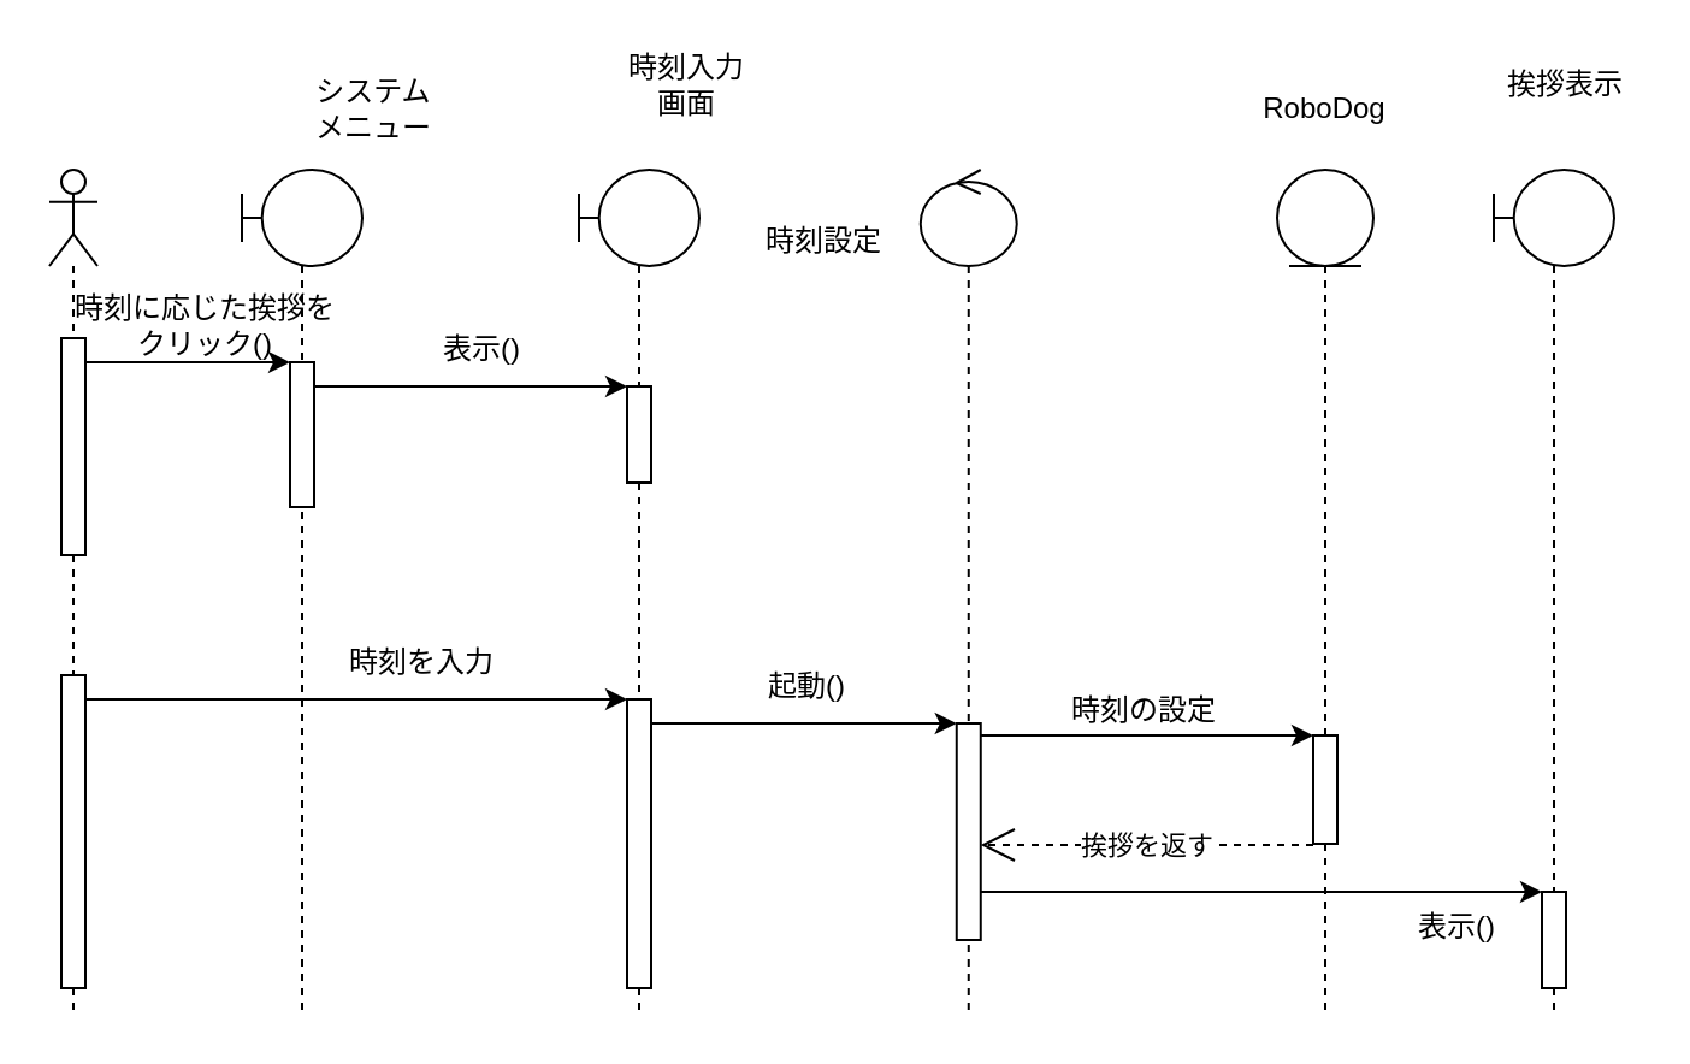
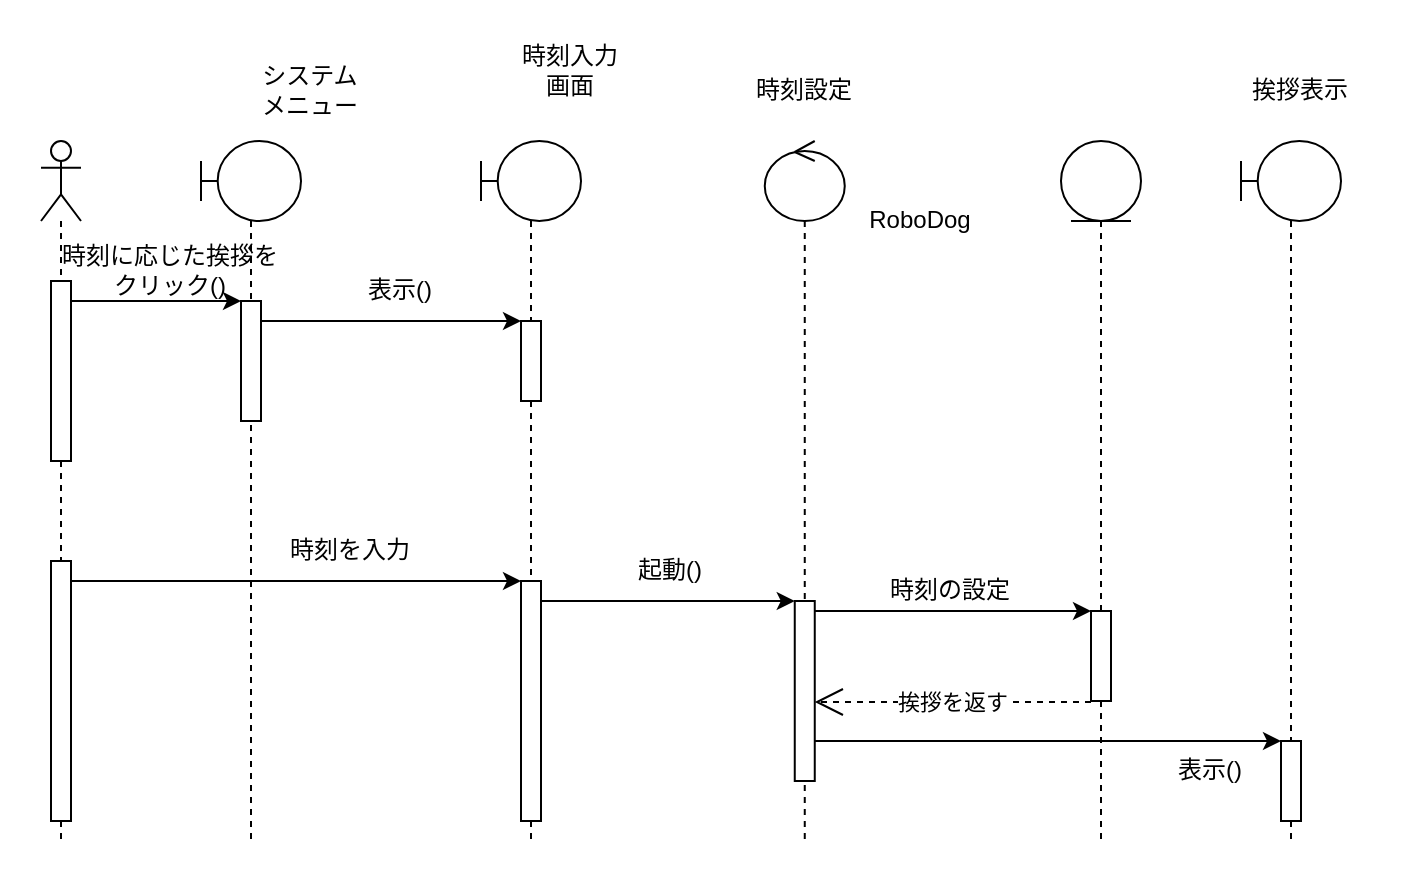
- <mxCell id="31" value="挨拶表示" style="text;html=1;align=center;verticalAlign=middle;whiteSpace=wrap;rounded=0;" vertex="1" parent="1"><mxGeometry x="620" y="20" width="60" height="30" as="geometry" /></mxCell>
+ <mxCell id="31" value="挨拶表示" style="text;html=1;align=center;verticalAlign=middle;whiteSpace=wrap;rounded=0;" vertex="1" parent="1"><mxGeometry x="620" y="30" width="60" height="30" as="geometry" /></mxCell>
- <mxCell id="8" value="RoboDog" style="text;html=1;align=center;verticalAlign=middle;whiteSpace=wrap;rounded=0;" vertex="1" parent="1"><mxGeometry x="520" y="30" width="60" height="30" as="geometry" /></mxCell>
+ <mxCell id="8" value="RoboDog" style="text;html=1;align=center;verticalAlign=middle;whiteSpace=wrap;rounded=0;" vertex="1" parent="1"><mxGeometry x="430" y="95" width="60" height="30" as="geometry" /></mxCell>
- <mxCell id="7" value="時刻設定" style="text;html=1;align=center;verticalAlign=middle;whiteSpace=wrap;rounded=0;" vertex="1" parent="1"><mxGeometry x="311.88" y="85" width="60" height="30" as="geometry" /></mxCell>
+ <mxCell id="7" value="時刻設定" style="text;html=1;align=center;verticalAlign=middle;whiteSpace=wrap;rounded=0;" vertex="1" parent="1"><mxGeometry x="371.88" y="30" width="60" height="30" as="geometry" /></mxCell>
